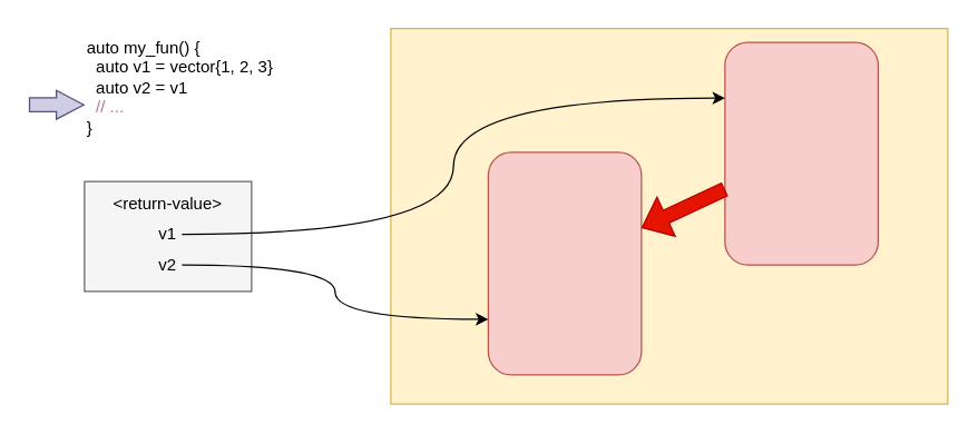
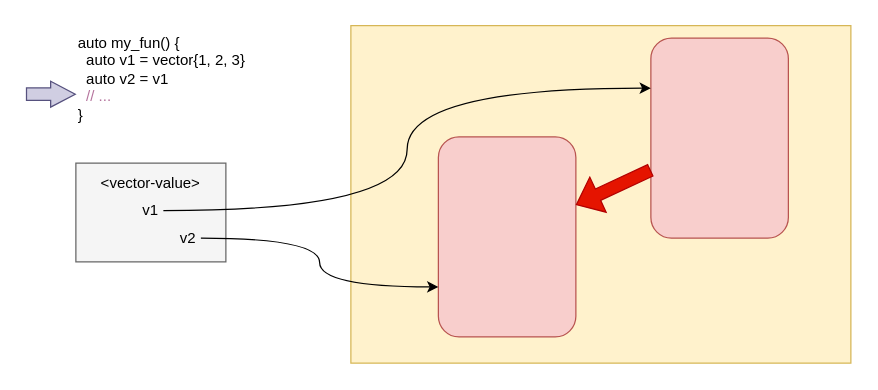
- <mxCell id="10" value="&amp;lt;return-value&amp;gt;" style="text;html=1;strokeColor=none;fillColor=none;align=center;verticalAlign=middle;whiteSpace=wrap;rounded=0;" parent="1" vertex="1"><mxGeometry x="60" y="136" width="120" height="20" as="geometry" /></mxCell>
+ <mxCell id="10" value="&amp;lt;vector-value&amp;gt;" style="text;html=1;strokeColor=none;fillColor=none;align=center;verticalAlign=middle;whiteSpace=wrap;rounded=0;" parent="1" vertex="1"><mxGeometry x="60" y="136" width="120" height="20" as="geometry" /></mxCell>
- <mxCell id="9" value="v2" style="text;html=1;strokeColor=none;fillColor=none;align=center;verticalAlign=middle;whiteSpace=wrap;rounded=0;" parent="1" vertex="1"><mxGeometry x="110" y="180" width="20" height="20" as="geometry" /></mxCell>
+ <mxCell id="9" value="v2" style="text;html=1;strokeColor=none;fillColor=none;align=center;verticalAlign=middle;whiteSpace=wrap;rounded=0;" parent="1" vertex="1"><mxGeometry x="140" y="180" width="20" height="20" as="geometry" /></mxCell>
